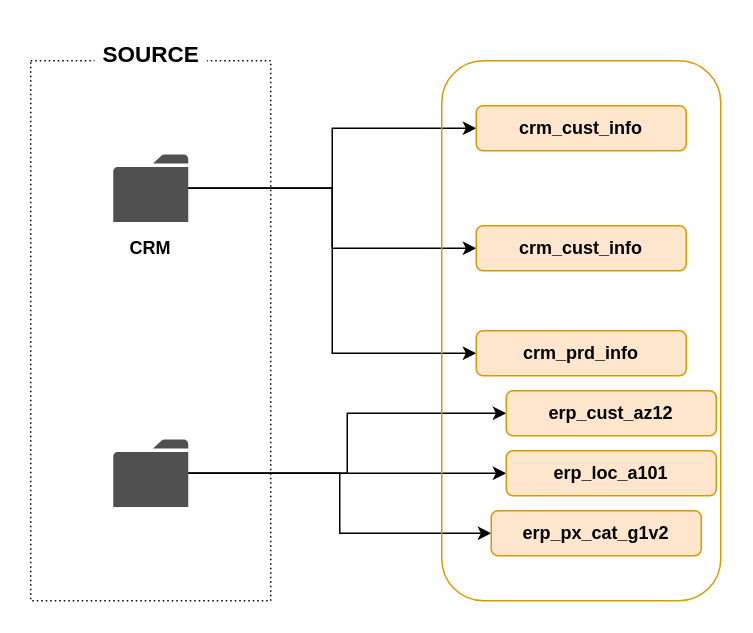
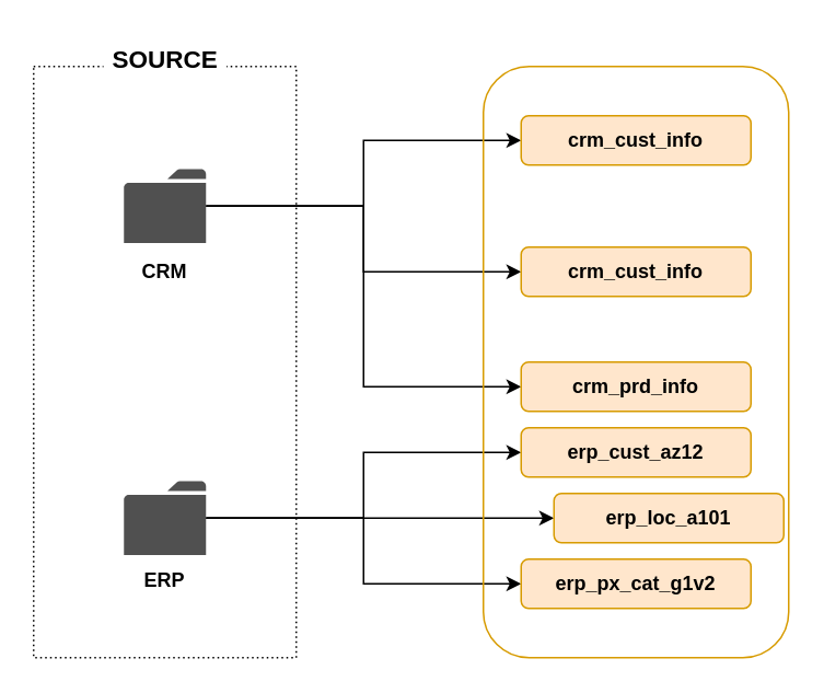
- <mxCell id="18" value="&lt;b&gt;erp_cust_az12&lt;/b&gt;" style="text;html=1;align=center;verticalAlign=middle;whiteSpace=wrap;rounded=1;fillColor=#ffe6cc;strokeColor=#d79b00;" vertex="1" parent="1"><mxGeometry x="337" y="260" width="140" height="30" as="geometry" /></mxCell>
+ <mxCell id="18" value="&lt;b&gt;erp_cust_az12&lt;/b&gt;" style="text;html=1;align=center;verticalAlign=middle;whiteSpace=wrap;rounded=1;fillColor=#ffe6cc;strokeColor=#d79b00;" vertex="1" parent="1"><mxGeometry x="317" y="260" width="140" height="30" as="geometry" /></mxCell>
+ <mxCell id="12" value="&lt;b&gt;ERP&lt;/b&gt;" style="text;html=1;align=center;verticalAlign=middle;whiteSpace=wrap;rounded=0;" vertex="1" parent="1"><mxGeometry x="70" y="337.5" width="60" height="30" as="geometry" /></mxCell>
- <mxCell id="20" value="&lt;b&gt;erp_px_cat_g1v2&lt;/b&gt;" style="text;html=1;align=center;verticalAlign=middle;whiteSpace=wrap;rounded=1;fillColor=#ffe6cc;strokeColor=#d79b00;" vertex="1" parent="1"><mxGeometry x="327" y="340" width="140" height="30" as="geometry" /></mxCell>
+ <mxCell id="20" value="&lt;b&gt;erp_px_cat_g1v2&lt;/b&gt;" style="text;html=1;align=center;verticalAlign=middle;whiteSpace=wrap;rounded=1;fillColor=#ffe6cc;strokeColor=#d79b00;" vertex="1" parent="1"><mxGeometry x="317" y="340" width="140" height="30" as="geometry" /></mxCell>
